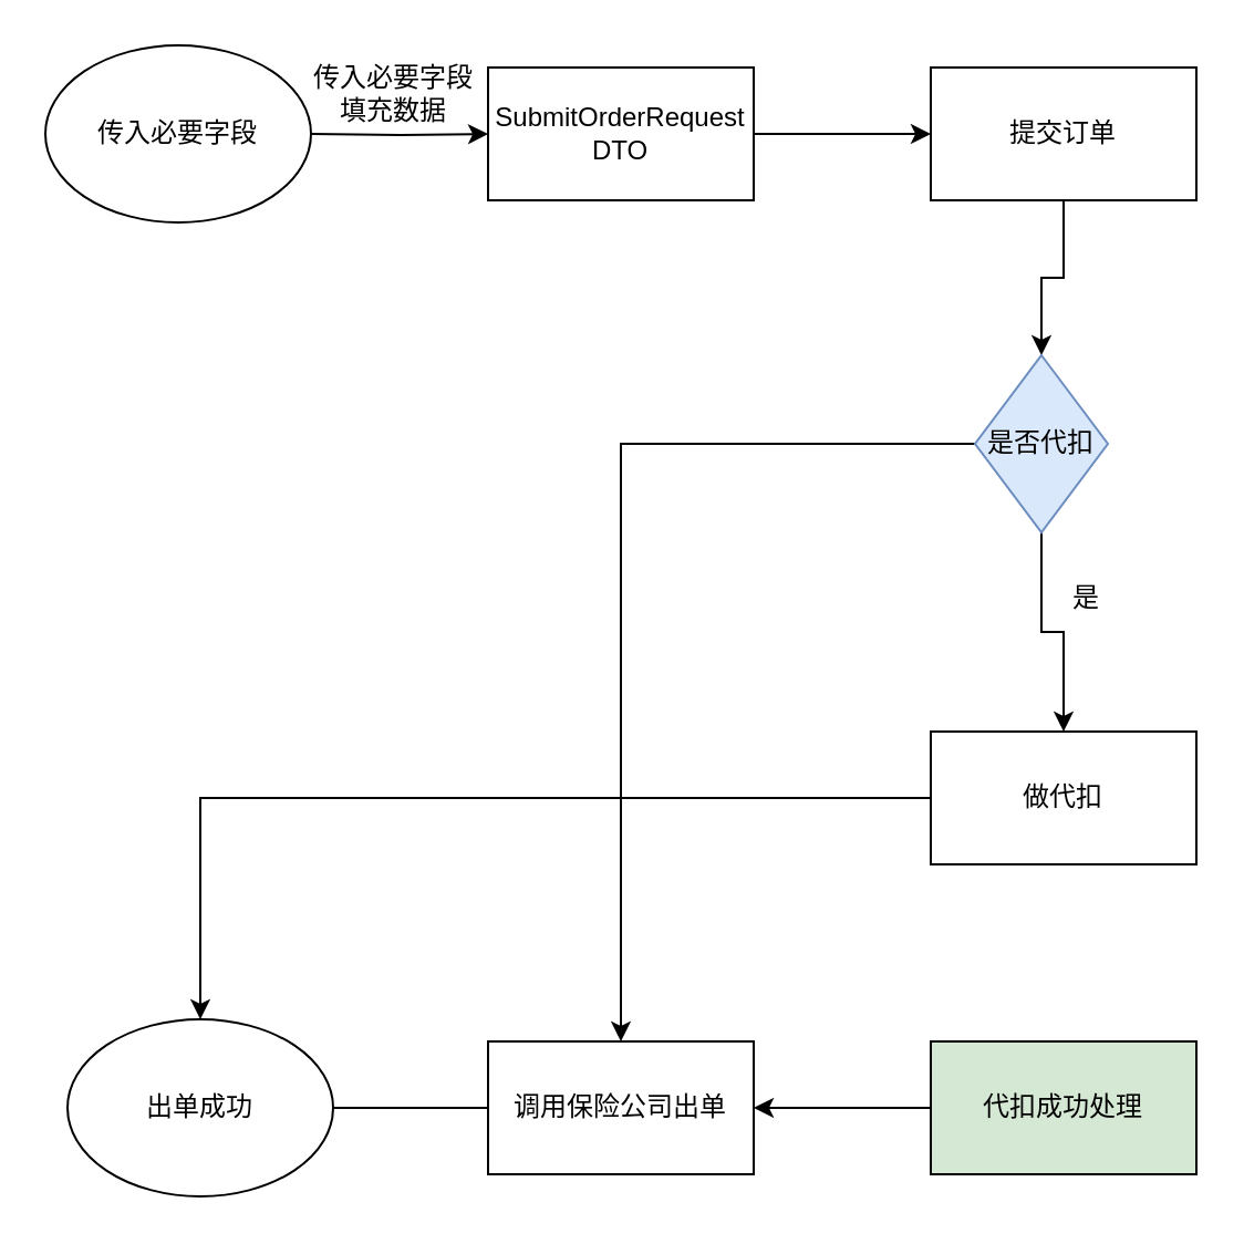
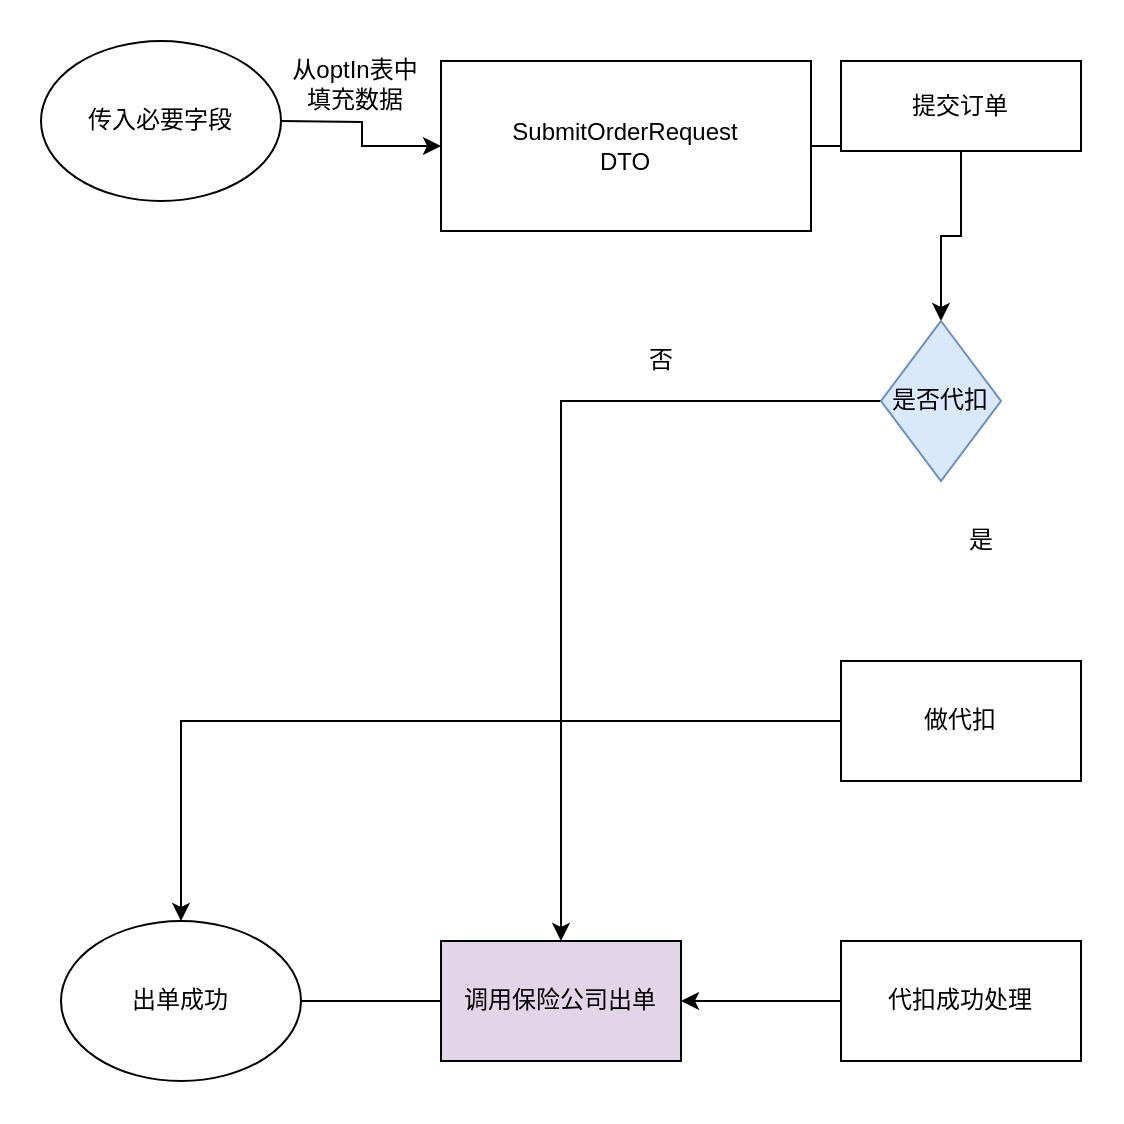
- <mxCell id="5" value="传入必要字段&lt;br&gt;填充数据" style="text;html=1;align=center;verticalAlign=middle;resizable=0;points=[];autosize=1;strokeColor=none;" parent="1" vertex="1"><mxGeometry x="140" y="26" width="73" height="32" as="geometry" /></mxCell>
+ <mxCell id="5" value="从optIn表中&lt;br&gt;填充数据" style="text;html=1;align=center;verticalAlign=middle;resizable=0;points=[];autosize=1;strokeColor=none;" parent="1" vertex="1"><mxGeometry x="140" y="26" width="73" height="32" as="geometry" /></mxCell>
- <mxCell id="4" value="SubmitOrderRequest&lt;br&gt;DTO" style="rounded=0;whiteSpace=wrap;html=1;" parent="1" vertex="1"><mxGeometry x="220" y="30" width="120" height="60" as="geometry" /></mxCell>
+ <mxCell id="4" value="SubmitOrderRequest&lt;br&gt;DTO" style="rounded=0;whiteSpace=wrap;html=1;" parent="1" vertex="1"><mxGeometry x="220" y="30" width="185" height="85" as="geometry" /></mxCell>
- <mxCell id="7" value="提交订单" style="rounded=0;whiteSpace=wrap;html=1;" parent="1" vertex="1"><mxGeometry x="420" y="30" width="120" height="60" as="geometry" /></mxCell>
+ <mxCell id="7" value="提交订单" style="rounded=0;whiteSpace=wrap;html=1;" parent="1" vertex="1"><mxGeometry x="420" y="30" width="120" height="45" as="geometry" /></mxCell>
+ <mxCell id="20" value="否" style="text;html=1;align=center;verticalAlign=middle;resizable=0;points=[];autosize=1;strokeColor=none;" parent="1" vertex="1"><mxGeometry x="315" y="170" width="30" height="20" as="geometry" /></mxCell>
- <mxCell id="8" value="" style="edgeStyle=orthogonalEdgeStyle;rounded=0;orthogonalLoop=1;jettySize=auto;html=1;" parent="1" source="10" target="12" edge="1"><mxGeometry relative="1" as="geometry" /></mxCell>
- <mxCell id="16" value="调用保险公司出单" style="whiteSpace=wrap;html=1;rounded=0;" parent="1" vertex="1"><mxGeometry x="220" y="470" width="120" height="60" as="geometry" /></mxCell>
+ <mxCell id="16" value="调用保险公司出单" style="whiteSpace=wrap;html=1;rounded=0;fillColor=#e1d5e7;" parent="1" vertex="1"><mxGeometry x="220" y="470" width="120" height="60" as="geometry" /></mxCell>
- <mxCell id="14" value="代扣成功处理" style="whiteSpace=wrap;html=1;rounded=0;fillColor=#d5e8d4;" parent="1" vertex="1"><mxGeometry x="420" y="470" width="120" height="60" as="geometry" /></mxCell>
+ <mxCell id="14" value="代扣成功处理" style="whiteSpace=wrap;html=1;rounded=0;" parent="1" vertex="1"><mxGeometry x="420" y="470" width="120" height="60" as="geometry" /></mxCell>
